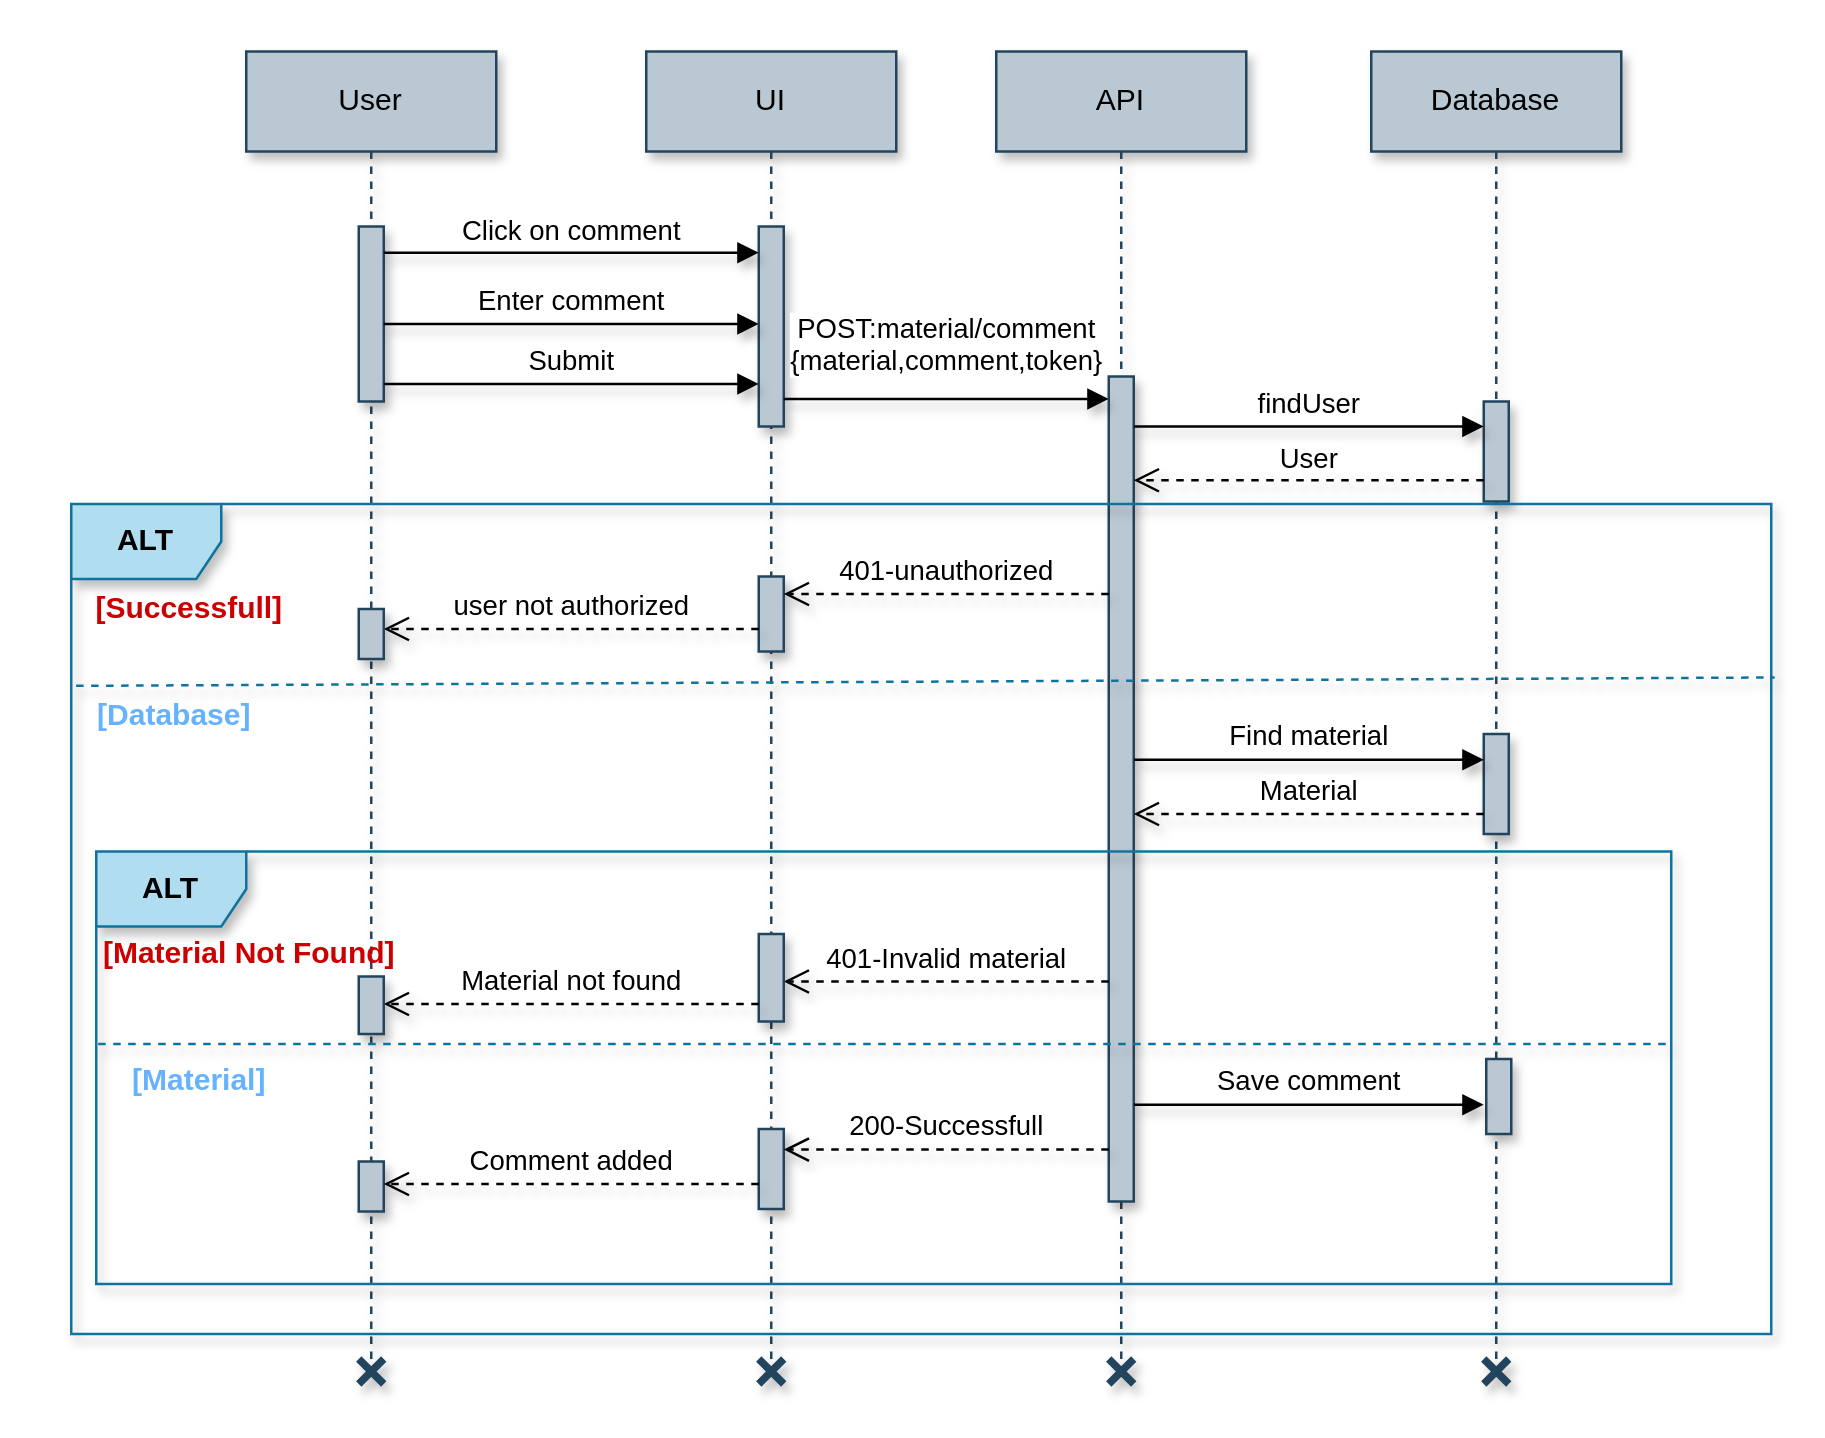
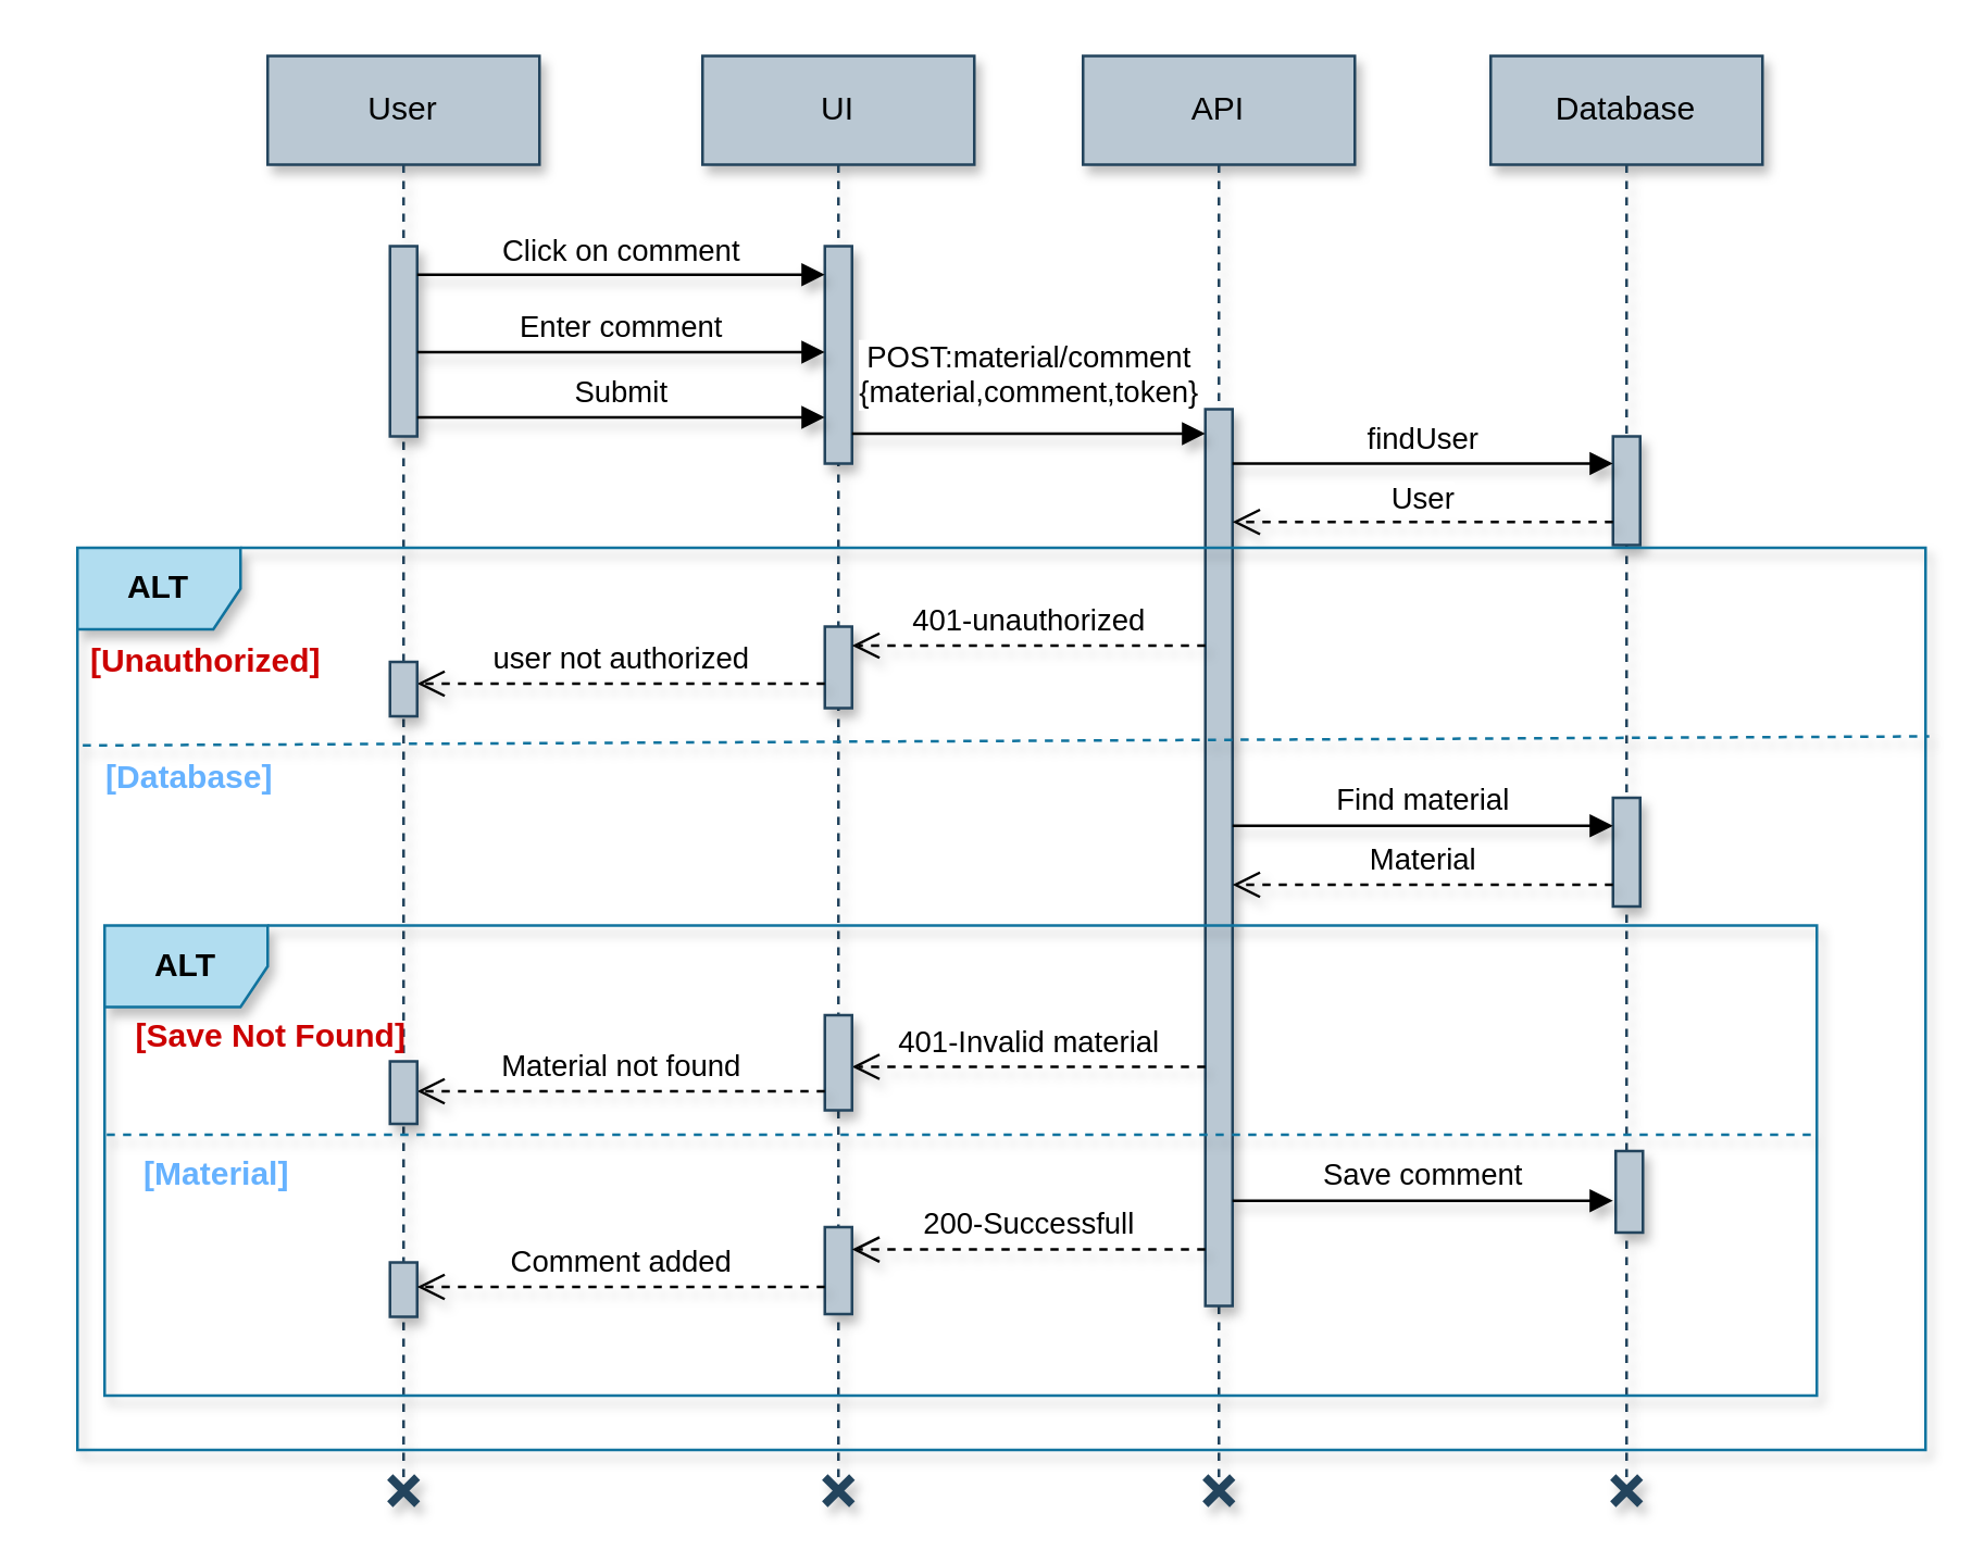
- <mxCell id="19" value="&lt;b&gt;&lt;font color=&quot;#cc0000&quot;&gt;[Successfull]&lt;/font&gt;&lt;/b&gt;" style="text;html=1;align=center;verticalAlign=middle;resizable=0;points=[];autosize=1;strokeColor=none;fillColor=none;shadow=1;" parent="1" vertex="1"><mxGeometry x="20" y="228" width="110" height="30" as="geometry" /></mxCell>
+ <mxCell id="19" value="&lt;b&gt;&lt;font color=&quot;#cc0000&quot;&gt;[Unauthorized]&lt;/font&gt;&lt;/b&gt;" style="text;html=1;align=center;verticalAlign=middle;resizable=0;points=[];autosize=1;strokeColor=none;fillColor=none;shadow=1;" parent="1" vertex="1"><mxGeometry x="20" y="228" width="110" height="30" as="geometry" /></mxCell>
- <mxCell id="36" value="&lt;b&gt;&lt;font color=&quot;#cc0000&quot;&gt;[Material Not Found]&lt;/font&gt;&lt;/b&gt;" style="text;html=1;align=center;verticalAlign=middle;resizable=0;points=[];autosize=1;strokeColor=none;fillColor=none;shadow=1;" parent="1" vertex="1"><mxGeometry x="29" y="366" width="140" height="30" as="geometry" /></mxCell>
+ <mxCell id="36" value="&lt;b&gt;&lt;font color=&quot;#cc0000&quot;&gt;[Save Not Found]&lt;/font&gt;&lt;/b&gt;" style="text;html=1;align=center;verticalAlign=middle;resizable=0;points=[];autosize=1;strokeColor=none;fillColor=none;shadow=1;" parent="1" vertex="1"><mxGeometry x="29" y="366" width="140" height="30" as="geometry" /></mxCell>
